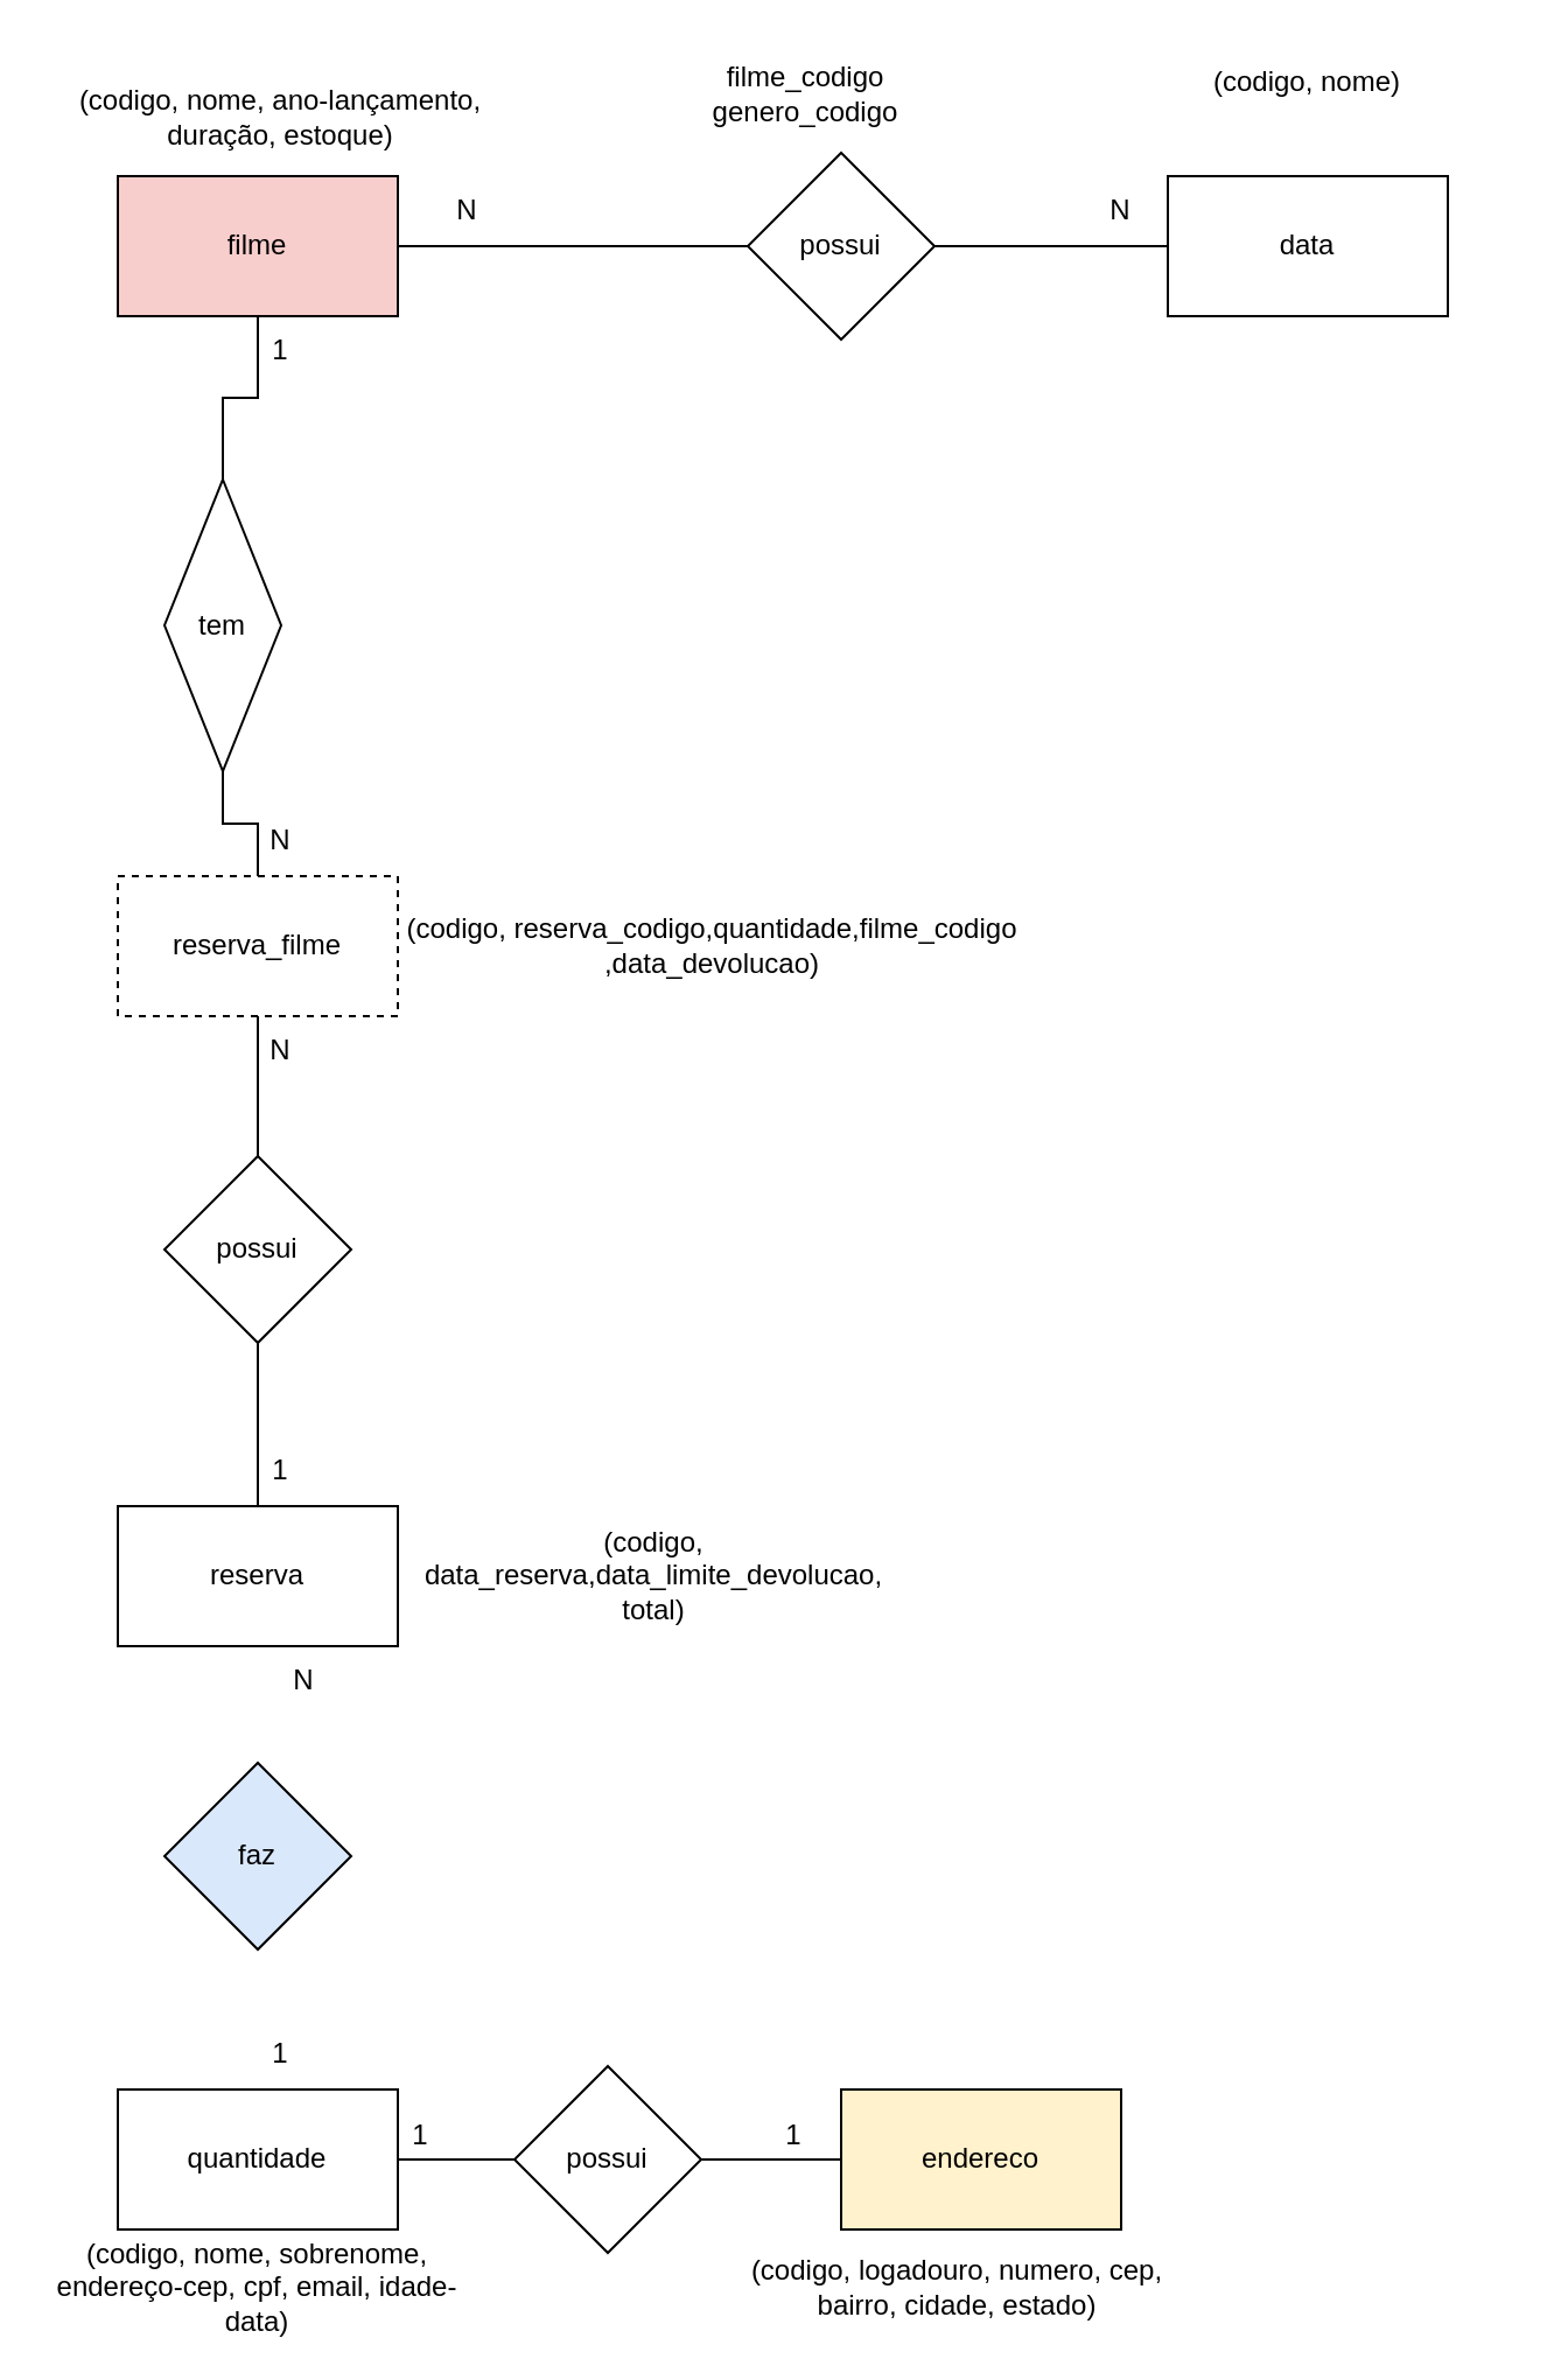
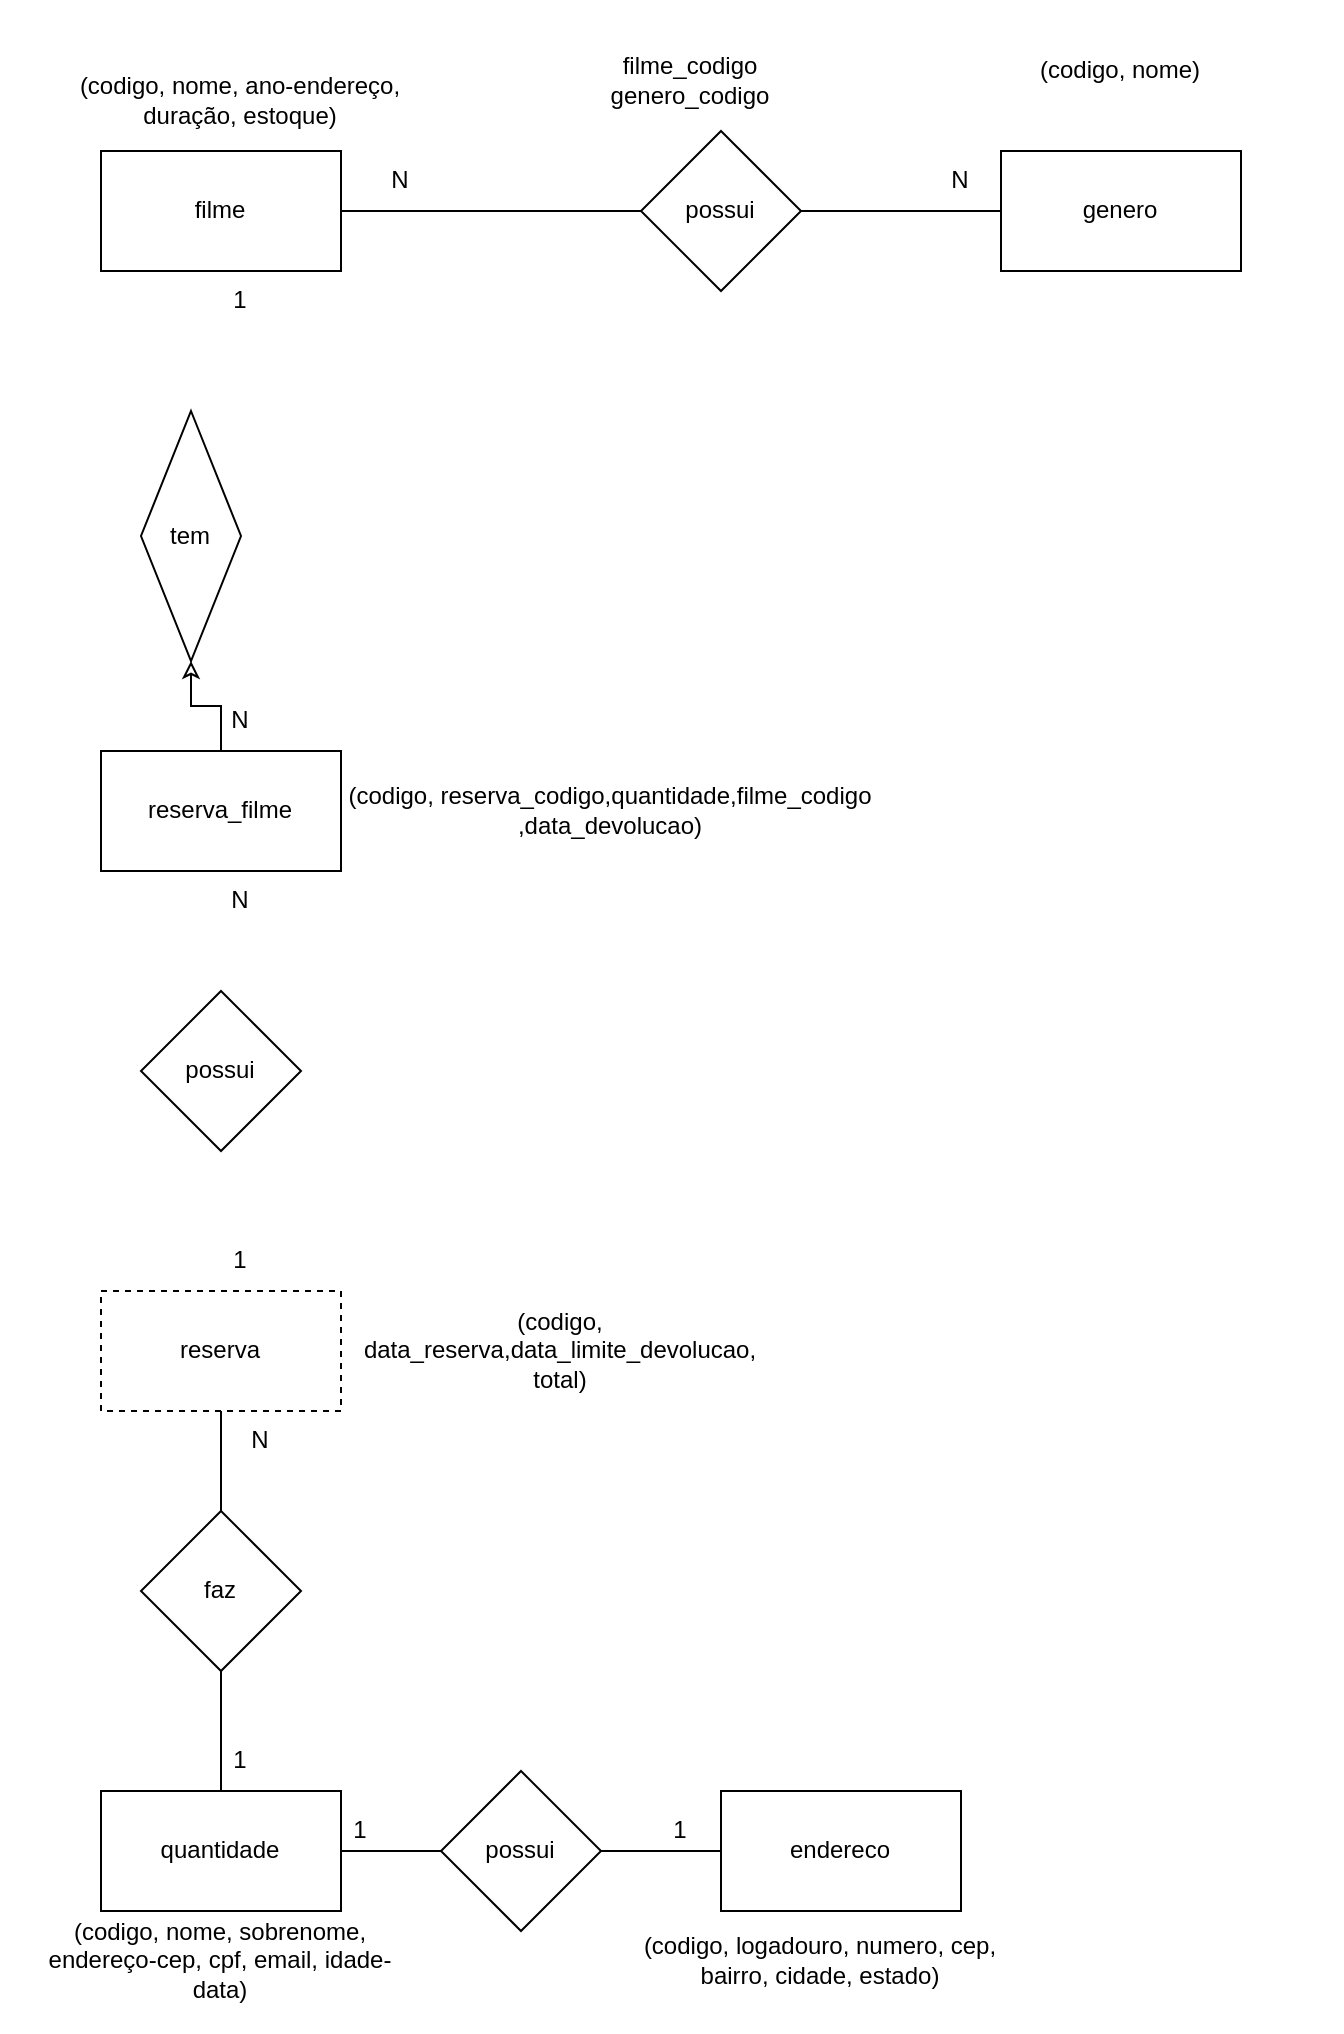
- <mxCell id="6" value="(codigo, nome, ano-lançamento, duração, estoque)" style="text;html=1;strokeColor=none;fillColor=none;align=center;verticalAlign=middle;whiteSpace=wrap;rounded=0;" vertex="1" parent="1"><mxGeometry x="30" y="35" width="180" height="30" as="geometry" /></mxCell>
+ <mxCell id="6" value="(codigo, nome, ano-endereço, duração, estoque)" style="text;html=1;strokeColor=none;fillColor=none;align=center;verticalAlign=middle;whiteSpace=wrap;rounded=0;" vertex="1" parent="1"><mxGeometry x="30" y="35" width="180" height="30" as="geometry" /></mxCell>
- <mxCell id="3" value="filme" style="rounded=0;whiteSpace=wrap;html=1;fillColor=#f8cecc;" vertex="1" parent="1"><mxGeometry x="50" y="75" width="120" height="60" as="geometry" /></mxCell>
+ <mxCell id="3" value="filme" style="rounded=0;whiteSpace=wrap;html=1;" vertex="1" parent="1"><mxGeometry x="50" y="75" width="120" height="60" as="geometry" /></mxCell>
- <mxCell id="5" value="data" style="rounded=0;whiteSpace=wrap;html=1;" vertex="1" parent="1"><mxGeometry x="500" y="75" width="120" height="60" as="geometry" /></mxCell>
+ <mxCell id="5" value="genero" style="rounded=0;whiteSpace=wrap;html=1;" vertex="1" parent="1"><mxGeometry x="500" y="75" width="120" height="60" as="geometry" /></mxCell>
- <mxCell id="2" style="edgeStyle=orthogonalEdgeStyle;rounded=0;orthogonalLoop=1;jettySize=auto;html=1;entryX=0.5;entryY=0;entryDx=0;entryDy=0;endArrow=none;endFill=0;" edge="1" parent="1" source="3" target="36"><mxGeometry relative="1" as="geometry" /></mxCell>
- <mxCell id="30" style="edgeStyle=orthogonalEdgeStyle;rounded=0;orthogonalLoop=1;jettySize=auto;html=1;entryX=0.5;entryY=1;entryDx=0;entryDy=0;endArrow=none;endFill=0;" edge="1" parent="1" source="31" target="36"><mxGeometry relative="1" as="geometry" /></mxCell>
+ <mxCell id="30" style="edgeStyle=orthogonalEdgeStyle;rounded=0;orthogonalLoop=1;jettySize=auto;html=1;entryX=0.5;entryY=1;entryDx=0;entryDy=0;endArrow=classic;endFill=0;" edge="1" parent="1" source="31" target="36"><mxGeometry relative="1" as="geometry" /></mxCell>
- <mxCell id="31" value="reserva_filme" style="rounded=0;whiteSpace=wrap;html=1;dashed=1;" vertex="1" parent="1"><mxGeometry x="50" y="375" width="120" height="60" as="geometry" /></mxCell>
+ <mxCell id="31" value="reserva_filme" style="rounded=0;whiteSpace=wrap;html=1;" vertex="1" parent="1"><mxGeometry x="50" y="375" width="120" height="60" as="geometry" /></mxCell>
- <mxCell id="25" style="edgeStyle=orthogonalEdgeStyle;rounded=0;orthogonalLoop=1;jettySize=auto;html=1;entryX=0.5;entryY=1;entryDx=0;entryDy=0;endArrow=none;endFill=0;" edge="1" parent="1" source="26" target="31"><mxGeometry relative="1" as="geometry" /></mxCell>
- <mxCell id="26" value="reserva" style="rounded=0;whiteSpace=wrap;html=1;" vertex="1" parent="1"><mxGeometry x="50" y="645" width="120" height="60" as="geometry" /></mxCell>
+ <mxCell id="26" value="reserva" style="rounded=0;whiteSpace=wrap;html=1;dashed=1;" vertex="1" parent="1"><mxGeometry x="50" y="645" width="120" height="60" as="geometry" /></mxCell>
+ <mxCell id="24" style="edgeStyle=orthogonalEdgeStyle;rounded=0;orthogonalLoop=1;jettySize=auto;html=1;entryX=0.5;entryY=0;entryDx=0;entryDy=0;endArrow=none;endFill=0;" edge="1" parent="1" source="26" target="23"><mxGeometry relative="1" as="geometry" /></mxCell>
- <mxCell id="23" value="faz" style="rhombus;whiteSpace=wrap;html=1;fillColor=#dae8fc;" vertex="1" parent="1"><mxGeometry x="70" y="755" width="80" height="80" as="geometry" /></mxCell>
+ <mxCell id="23" value="faz" style="rhombus;whiteSpace=wrap;html=1;" vertex="1" parent="1"><mxGeometry x="70" y="755" width="80" height="80" as="geometry" /></mxCell>
+ <mxCell id="22" style="edgeStyle=orthogonalEdgeStyle;rounded=0;orthogonalLoop=1;jettySize=auto;html=1;endArrow=none;endFill=0;" edge="1" parent="1" source="23" target="11"><mxGeometry relative="1" as="geometry" /></mxCell>
- <mxCell id="18" value="endereco" style="rounded=0;whiteSpace=wrap;html=1;fillColor=#fff2cc;" vertex="1" parent="1"><mxGeometry x="360" y="895" width="120" height="60" as="geometry" /></mxCell>
+ <mxCell id="18" value="endereco" style="rounded=0;whiteSpace=wrap;html=1;" vertex="1" parent="1"><mxGeometry x="360" y="895" width="120" height="60" as="geometry" /></mxCell>
